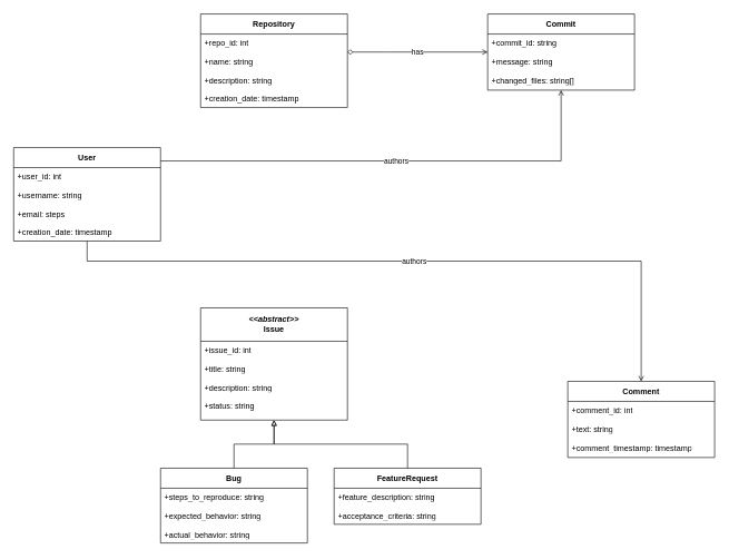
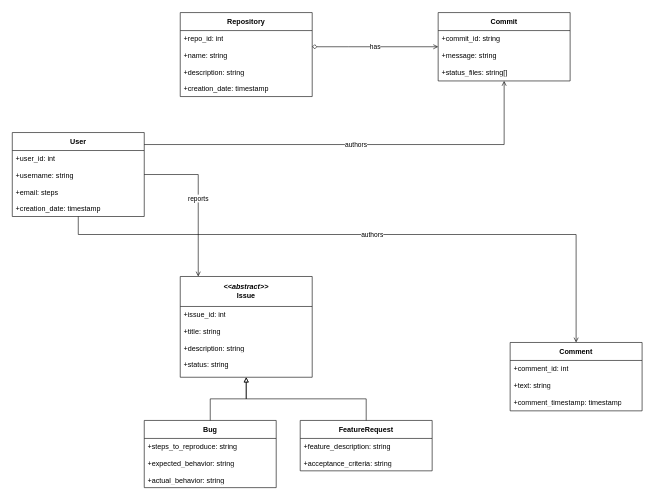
- <mxCell id="15" value="+changed_files: string[]" style="text;strokeColor=none;fillColor=none;align=left;verticalAlign=top;spacingLeft=4;spacingRight=4;overflow=hidden;rotatable=0;points=[[0,0.5],[1,0.5]];portConstraint=eastwest;whiteSpace=wrap;html=1;" parent="12" vertex="1"><mxGeometry y="86" width="220" height="28" as="geometry" /></mxCell>
+ <mxCell id="15" value="+status_files: string[]" style="text;strokeColor=none;fillColor=none;align=left;verticalAlign=top;spacingLeft=4;spacingRight=4;overflow=hidden;rotatable=0;points=[[0,0.5],[1,0.5]];portConstraint=eastwest;whiteSpace=wrap;html=1;" parent="12" vertex="1"><mxGeometry y="86" width="220" height="28" as="geometry" /></mxCell>
+ <mxCell id="33" value="reports" style="edgeStyle=orthogonalEdgeStyle;rounded=0;orthogonalLoop=1;jettySize=auto;html=1;align=center;verticalAlign=middle;endArrow=open;endFill=0;" parent="1" source="2" target="16" edge="1"><mxGeometry relative="1" as="geometry"><Array as="points"><mxPoint x="330" y="290" /></Array></mxGeometry></mxCell>
